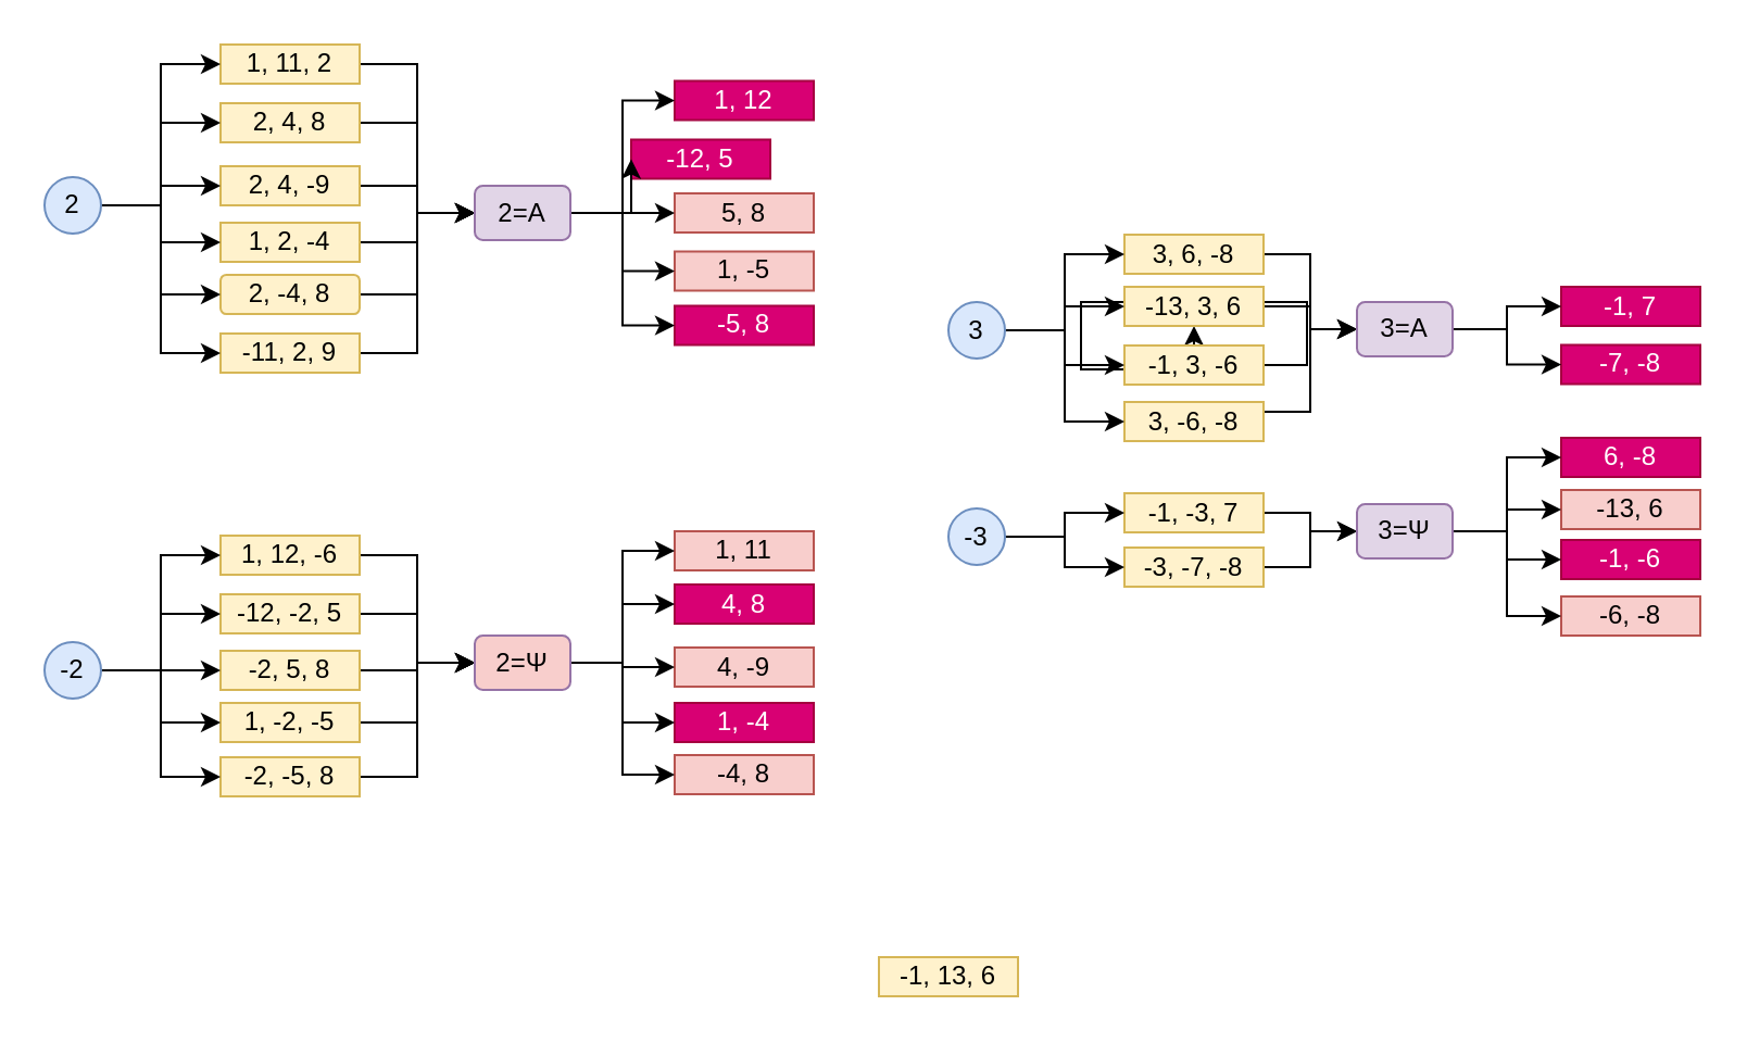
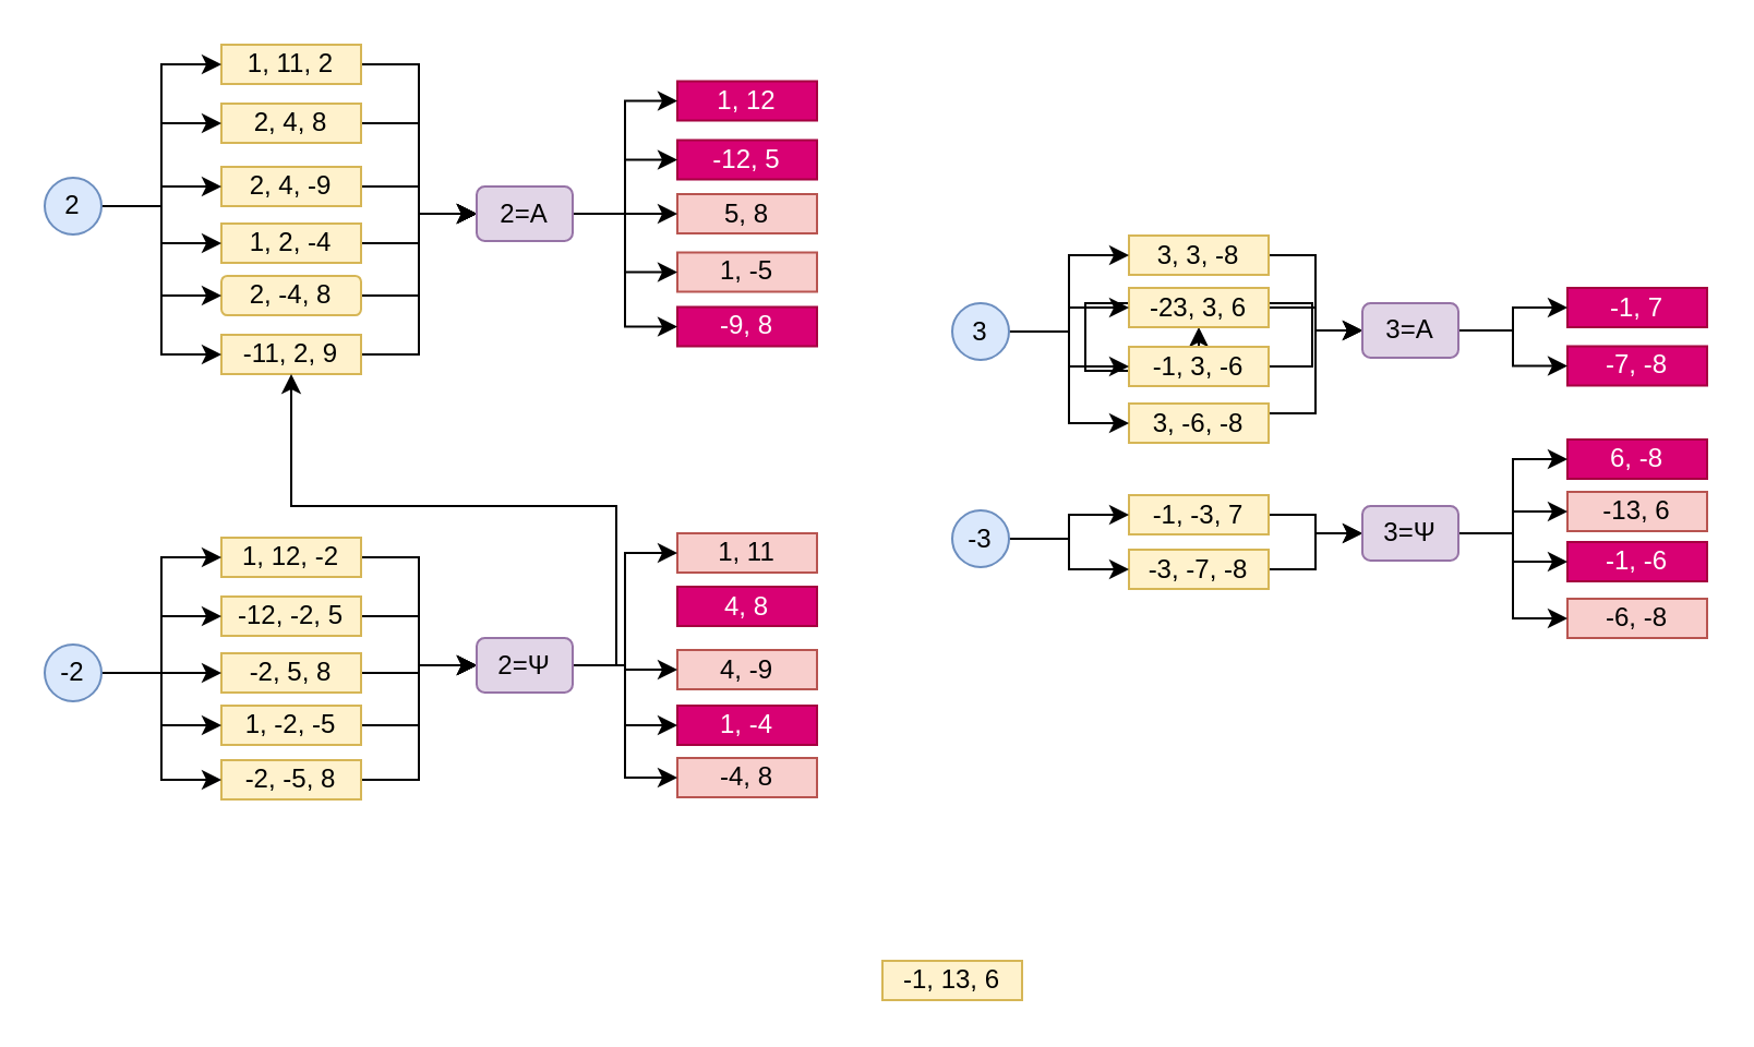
- <mxCell id="54" value="-12, 5" style="rounded=0;whiteSpace=wrap;html=1;fillColor=#d80073;strokeColor=#A50040;fontColor=#ffffff;" vertex="1" parent="1"><mxGeometry x="290" y="63.75" width="64" height="18" as="geometry" /></mxCell>
+ <mxCell id="54" value="-12, 5" style="rounded=0;whiteSpace=wrap;html=1;fillColor=#d80073;strokeColor=#A50040;fontColor=#ffffff;" vertex="1" parent="1"><mxGeometry x="310" y="63.75" width="64" height="18" as="geometry" /></mxCell>
- <mxCell id="32" value="3, 6, -8" style="rounded=0;whiteSpace=wrap;html=1;fillColor=#fff2cc;strokeColor=#d6b656;" vertex="1" parent="1"><mxGeometry x="517" y="107.5" width="64" height="18" as="geometry" /></mxCell>
+ <mxCell id="32" value="3, 3, -8" style="rounded=0;whiteSpace=wrap;html=1;fillColor=#fff2cc;strokeColor=#d6b656;" vertex="1" parent="1"><mxGeometry x="517" y="107.5" width="64" height="18" as="geometry" /></mxCell>
- <mxCell id="20" value="-13, 3, 6" style="rounded=0;whiteSpace=wrap;html=1;fillColor=#fff2cc;strokeColor=#d6b656;" vertex="1" parent="1"><mxGeometry x="517" y="131.5" width="64" height="18" as="geometry" /></mxCell>
+ <mxCell id="20" value="-23, 3, 6" style="rounded=0;whiteSpace=wrap;html=1;fillColor=#fff2cc;strokeColor=#d6b656;" vertex="1" parent="1"><mxGeometry x="517" y="131.5" width="64" height="18" as="geometry" /></mxCell>
- <mxCell id="57" value="-5, 8" style="rounded=0;whiteSpace=wrap;html=1;fillColor=#d80073;strokeColor=#A50040;fontColor=#ffffff;" vertex="1" parent="1"><mxGeometry x="310" y="140.25" width="64" height="18" as="geometry" /></mxCell>
+ <mxCell id="57" value="-9, 8" style="rounded=0;whiteSpace=wrap;html=1;fillColor=#d80073;strokeColor=#A50040;fontColor=#ffffff;" vertex="1" parent="1"><mxGeometry x="310" y="140.25" width="64" height="18" as="geometry" /></mxCell>
- <mxCell id="5" value="1, 12, -6" style="rounded=0;whiteSpace=wrap;html=1;fillColor=#fff2cc;strokeColor=#d6b656;" vertex="1" parent="1"><mxGeometry x="101" y="246" width="64" height="18" as="geometry" /></mxCell>
+ <mxCell id="5" value="1, 12, -2" style="rounded=0;whiteSpace=wrap;html=1;fillColor=#fff2cc;strokeColor=#d6b656;" vertex="1" parent="1"><mxGeometry x="101" y="246" width="64" height="18" as="geometry" /></mxCell>
- <mxCell id="81" style="edgeStyle=orthogonalEdgeStyle;rounded=0;orthogonalLoop=1;jettySize=auto;html=1;exitX=1;exitY=0.5;exitDx=0;exitDy=0;entryX=0;entryY=0.5;entryDx=0;entryDy=0;" edge="1" parent="1" source="85" target="50"><mxGeometry relative="1" as="geometry" /></mxCell>
+ <mxCell id="81" style="edgeStyle=orthogonalEdgeStyle;rounded=0;orthogonalLoop=1;jettySize=auto;html=1;exitX=1;exitY=0.5;exitDx=0;exitDy=0;" edge="1" parent="1" source="85" target="16"><mxGeometry relative="1" as="geometry" /></mxCell>
- <mxCell id="85" value="2=Ψ" style="rounded=1;whiteSpace=wrap;html=1;fillColor=#f8cecc;strokeColor=#9673a6;" vertex="1" parent="1"><mxGeometry x="218" y="292" width="44" height="25" as="geometry" /></mxCell>
+ <mxCell id="85" value="2=Ψ" style="rounded=1;whiteSpace=wrap;html=1;fillColor=#e1d5e7;strokeColor=#9673a6;" vertex="1" parent="1"><mxGeometry x="218" y="292" width="44" height="25" as="geometry" /></mxCell>
